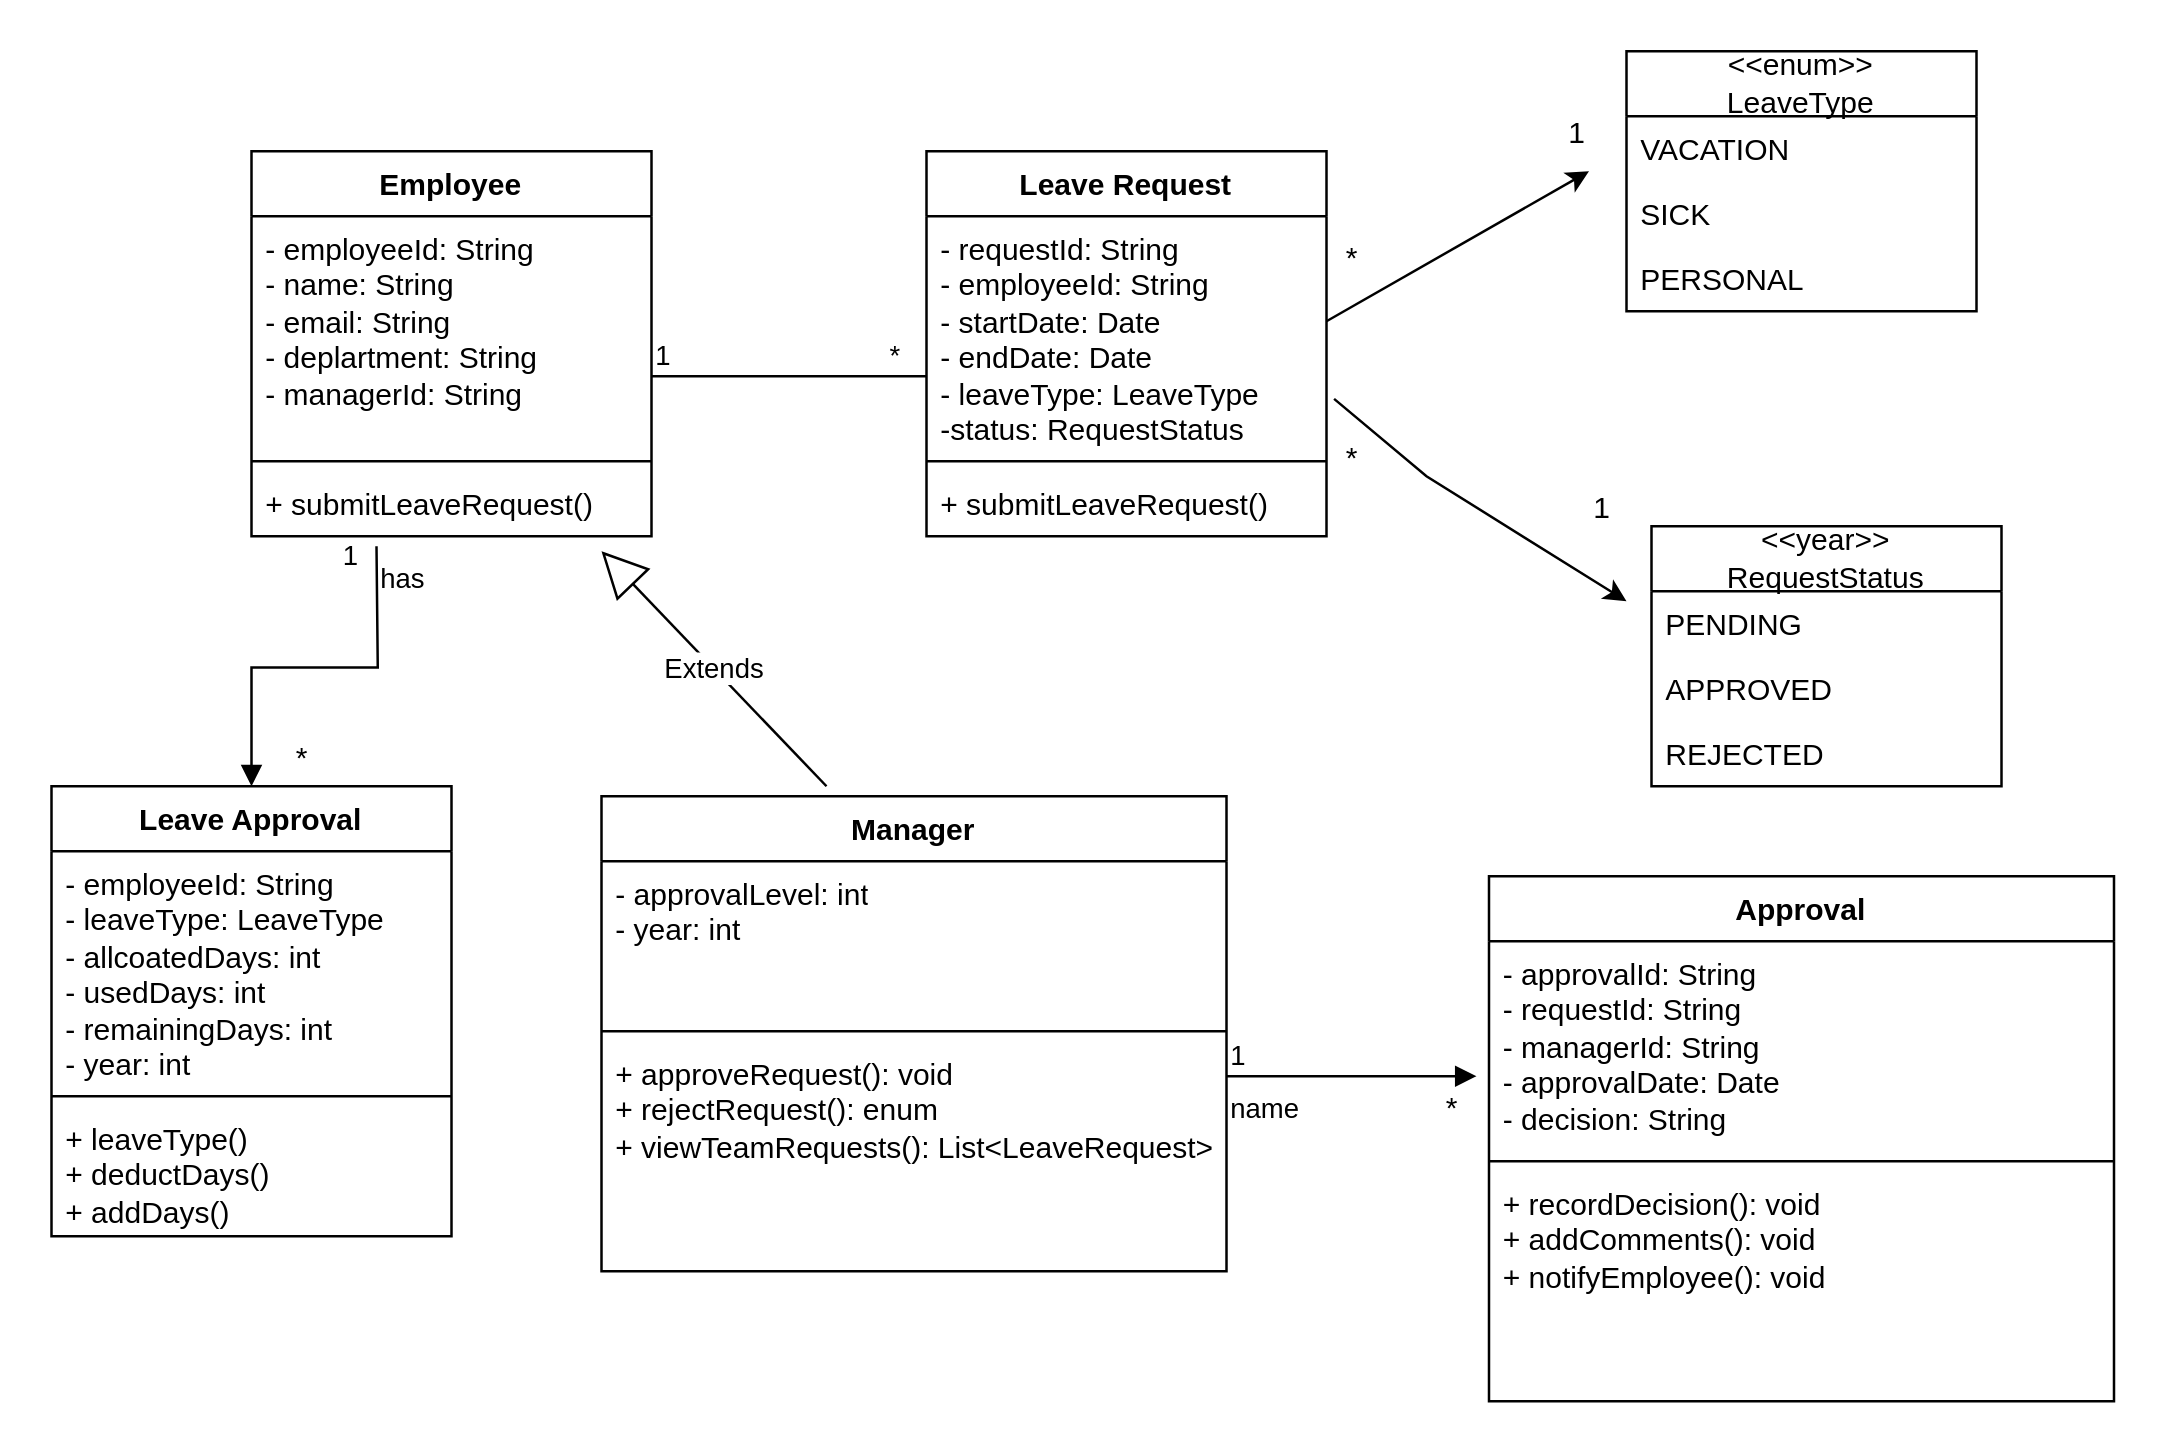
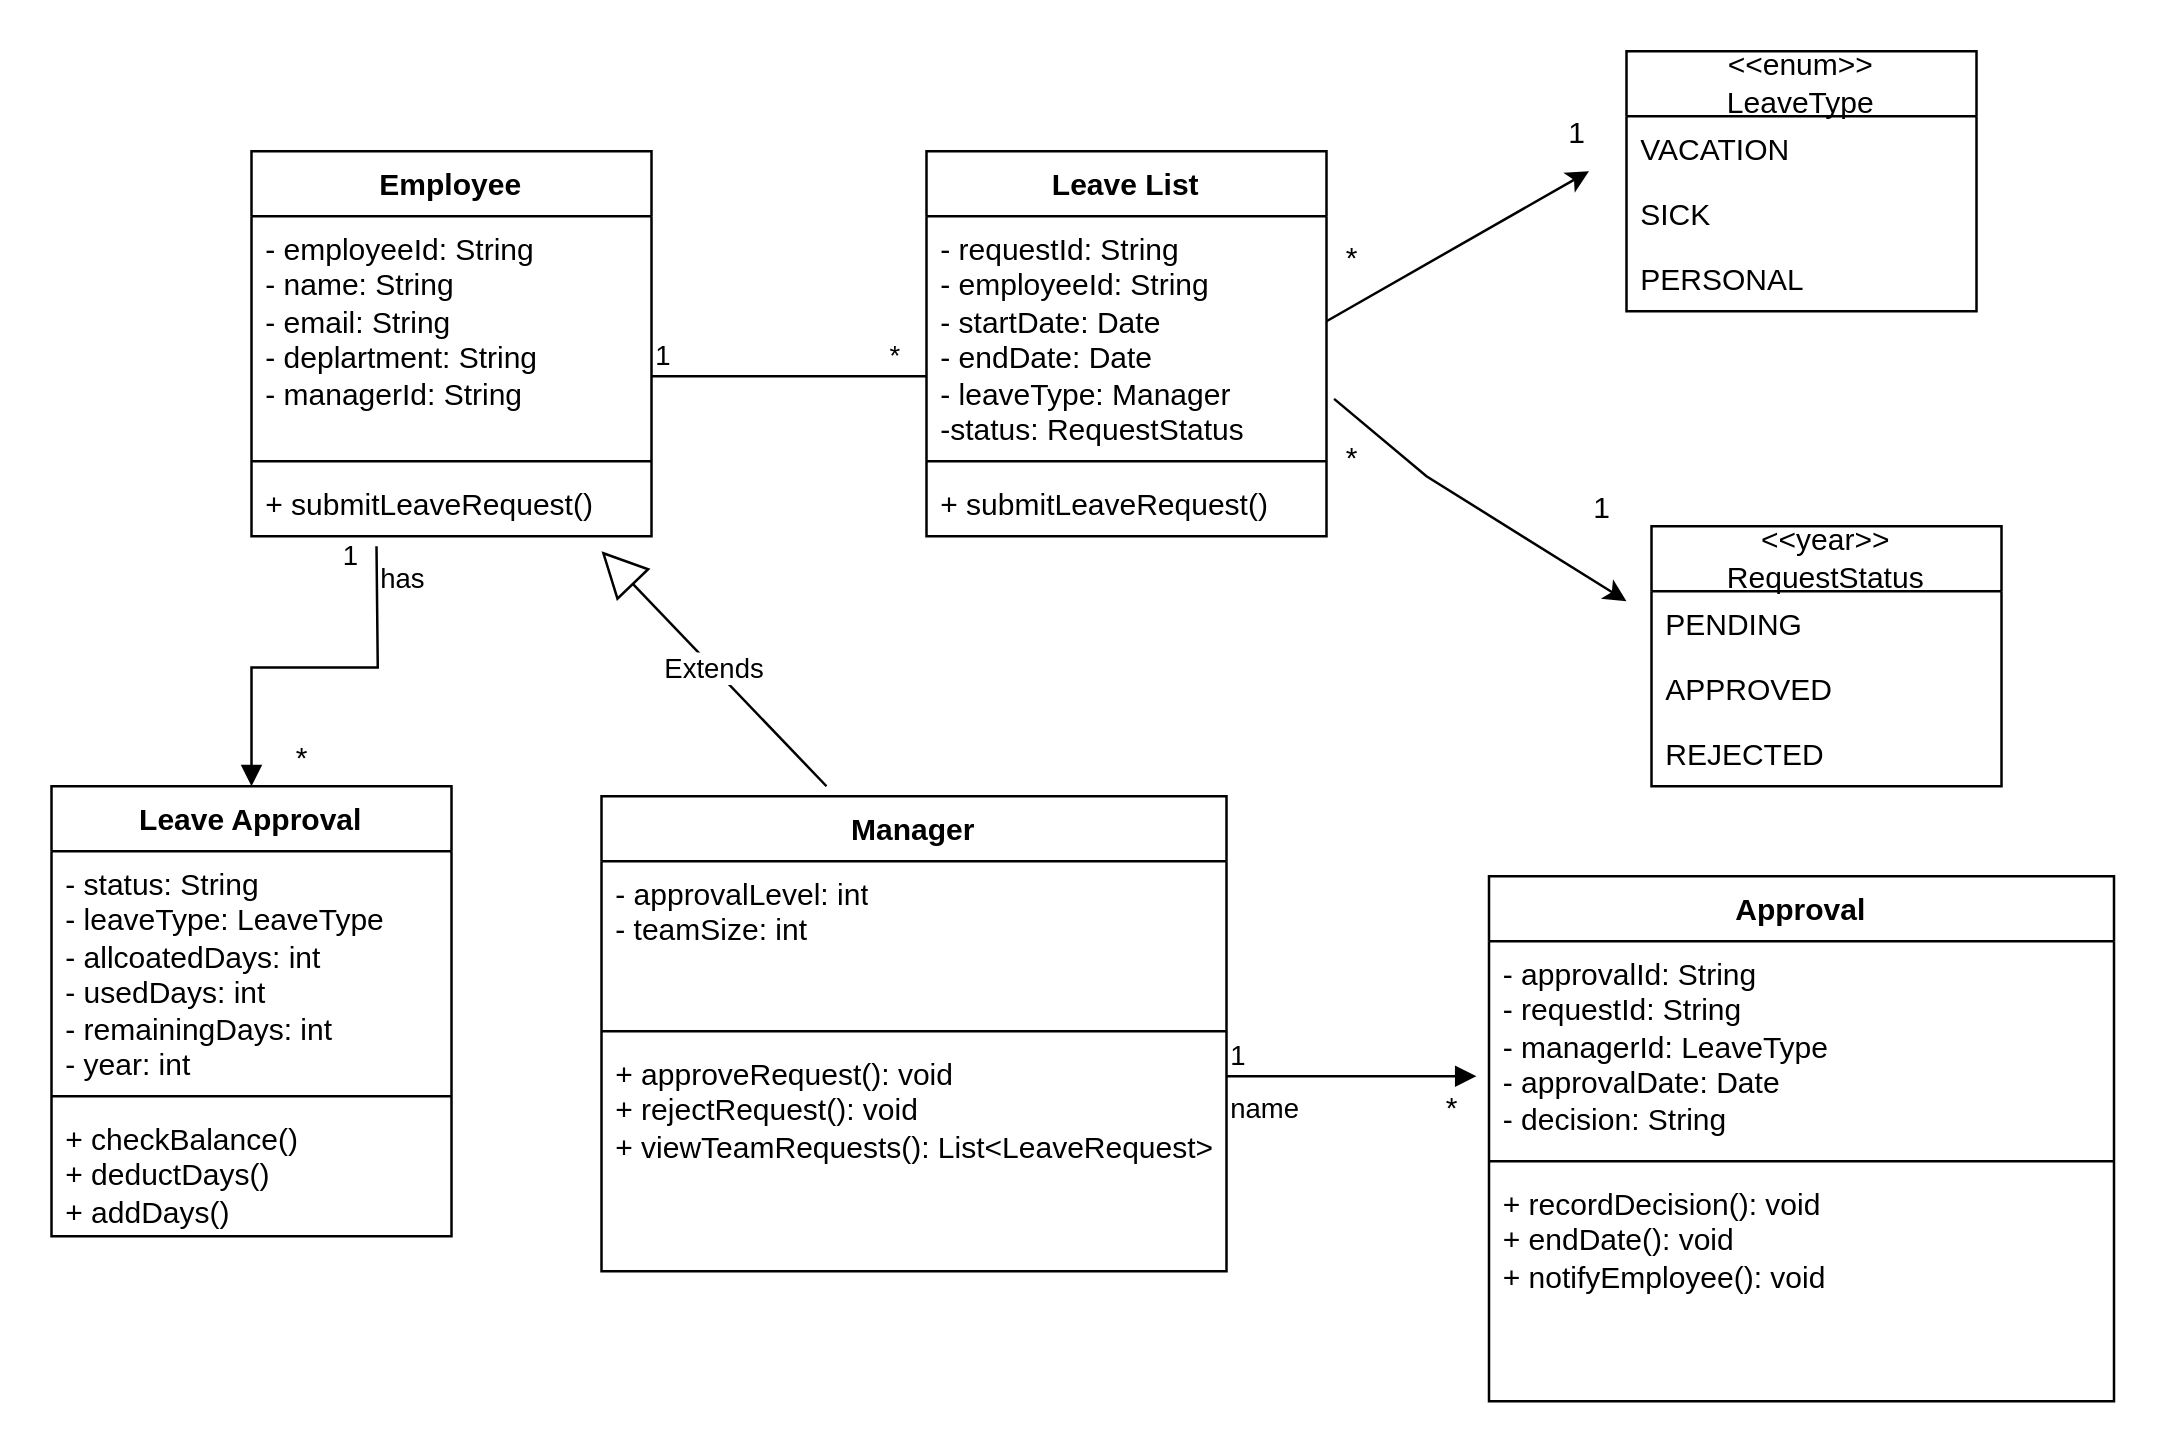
- <mxCell id="6" value="Leave Request" style="swimlane;fontStyle=1;align=center;verticalAlign=top;childLayout=stackLayout;horizontal=1;startSize=26;horizontalStack=0;resizeParent=1;resizeParentMax=0;resizeLast=0;collapsible=1;marginBottom=0;whiteSpace=wrap;html=1;" parent="1" vertex="1"><mxGeometry x="370" y="60" width="160" height="154" as="geometry" /></mxCell>
+ <mxCell id="6" value="Leave List" style="swimlane;fontStyle=1;align=center;verticalAlign=top;childLayout=stackLayout;horizontal=1;startSize=26;horizontalStack=0;resizeParent=1;resizeParentMax=0;resizeLast=0;collapsible=1;marginBottom=0;whiteSpace=wrap;html=1;" parent="1" vertex="1"><mxGeometry x="370" y="60" width="160" height="154" as="geometry" /></mxCell>
- <mxCell id="7" value="- requestId: String&lt;div&gt;- employeeId: String&lt;br&gt;- startDate: Date&lt;br&gt;- endDate: Date&lt;br&gt;- leaveType: LeaveType&lt;br&gt;-status: RequestStatus&lt;/div&gt;&lt;div&gt;&lt;br&gt;&lt;/div&gt;" style="text;strokeColor=none;fillColor=none;align=left;verticalAlign=top;spacingLeft=4;spacingRight=4;overflow=hidden;rotatable=0;points=[[0,0.5],[1,0.5]];portConstraint=eastwest;whiteSpace=wrap;html=1;" parent="6" vertex="1"><mxGeometry y="26" width="160" height="94" as="geometry" /></mxCell>
+ <mxCell id="7" value="- requestId: String&lt;div&gt;- employeeId: String&lt;br&gt;- startDate: Date&lt;br&gt;- endDate: Date&lt;br&gt;- leaveType: Manager&lt;br&gt;-status: RequestStatus&lt;/div&gt;&lt;div&gt;&lt;br&gt;&lt;/div&gt;" style="text;strokeColor=none;fillColor=none;align=left;verticalAlign=top;spacingLeft=4;spacingRight=4;overflow=hidden;rotatable=0;points=[[0,0.5],[1,0.5]];portConstraint=eastwest;whiteSpace=wrap;html=1;" parent="6" vertex="1"><mxGeometry y="26" width="160" height="94" as="geometry" /></mxCell>
- <mxCell id="26" value="- approvalLevel: int&lt;div&gt;- year: int&lt;br&gt;&lt;br&gt;&lt;/div&gt;&lt;div&gt;&lt;br&gt;&lt;/div&gt;" style="text;strokeColor=none;fillColor=none;align=left;verticalAlign=top;spacingLeft=4;spacingRight=4;overflow=hidden;rotatable=0;points=[[0,0.5],[1,0.5]];portConstraint=eastwest;whiteSpace=wrap;html=1;" vertex="1" parent="25"><mxGeometry y="26" width="250" height="64" as="geometry" /></mxCell>
+ <mxCell id="26" value="- approvalLevel: int&lt;div&gt;- teamSize: int&lt;br&gt;&lt;br&gt;&lt;/div&gt;&lt;div&gt;&lt;br&gt;&lt;/div&gt;" style="text;strokeColor=none;fillColor=none;align=left;verticalAlign=top;spacingLeft=4;spacingRight=4;overflow=hidden;rotatable=0;points=[[0,0.5],[1,0.5]];portConstraint=eastwest;whiteSpace=wrap;html=1;" vertex="1" parent="25"><mxGeometry y="26" width="250" height="64" as="geometry" /></mxCell>
- <mxCell id="31" value="- employeeId: String&lt;br&gt;- leaveType: LeaveType&lt;br&gt;- allcoatedDays: int&lt;br&gt;- usedDays: int&lt;br&gt;- remainingDays: int&lt;br&gt;- year: int" style="text;strokeColor=none;fillColor=none;align=left;verticalAlign=top;spacingLeft=4;spacingRight=4;overflow=hidden;rotatable=0;points=[[0,0.5],[1,0.5]];portConstraint=eastwest;whiteSpace=wrap;html=1;" vertex="1" parent="30"><mxGeometry y="26" width="160" height="94" as="geometry" /></mxCell>
+ <mxCell id="31" value="- status: String&lt;br&gt;- leaveType: LeaveType&lt;br&gt;- allcoatedDays: int&lt;br&gt;- usedDays: int&lt;br&gt;- remainingDays: int&lt;br&gt;- year: int" style="text;strokeColor=none;fillColor=none;align=left;verticalAlign=top;spacingLeft=4;spacingRight=4;overflow=hidden;rotatable=0;points=[[0,0.5],[1,0.5]];portConstraint=eastwest;whiteSpace=wrap;html=1;" vertex="1" parent="30"><mxGeometry y="26" width="160" height="94" as="geometry" /></mxCell>
- <mxCell id="40" value="- approvalId: String&lt;br&gt;- requestId: String&lt;br&gt;- managerId: String&lt;br&gt;- approvalDate: Date&lt;br&gt;- decision: String" style="text;strokeColor=none;fillColor=none;align=left;verticalAlign=top;spacingLeft=4;spacingRight=4;overflow=hidden;rotatable=0;points=[[0,0.5],[1,0.5]];portConstraint=eastwest;whiteSpace=wrap;html=1;" vertex="1" parent="39"><mxGeometry y="26" width="250" height="84" as="geometry" /></mxCell>
+ <mxCell id="40" value="- approvalId: String&lt;br&gt;- requestId: String&lt;br&gt;- managerId: LeaveType&lt;br&gt;- approvalDate: Date&lt;br&gt;- decision: String" style="text;strokeColor=none;fillColor=none;align=left;verticalAlign=top;spacingLeft=4;spacingRight=4;overflow=hidden;rotatable=0;points=[[0,0.5],[1,0.5]];portConstraint=eastwest;whiteSpace=wrap;html=1;" vertex="1" parent="39"><mxGeometry y="26" width="250" height="84" as="geometry" /></mxCell>
- <mxCell id="28" value="+ approveRequest(): void&lt;br&gt;+ rejectRequest(): enum&lt;br&gt;+ viewTeamRequests(): List&amp;lt;LeaveRequest&amp;gt;" style="text;strokeColor=none;fillColor=none;align=left;verticalAlign=top;spacingLeft=4;spacingRight=4;overflow=hidden;rotatable=0;points=[[0,0.5],[1,0.5]];portConstraint=eastwest;whiteSpace=wrap;html=1;" vertex="1" parent="25"><mxGeometry y="98" width="250" height="92" as="geometry" /></mxCell>
+ <mxCell id="28" value="+ approveRequest(): void&lt;br&gt;+ rejectRequest(): void&lt;br&gt;+ viewTeamRequests(): List&amp;lt;LeaveRequest&amp;gt;" style="text;strokeColor=none;fillColor=none;align=left;verticalAlign=top;spacingLeft=4;spacingRight=4;overflow=hidden;rotatable=0;points=[[0,0.5],[1,0.5]];portConstraint=eastwest;whiteSpace=wrap;html=1;" vertex="1" parent="25"><mxGeometry y="98" width="250" height="92" as="geometry" /></mxCell>
- <mxCell id="33" value="+ leaveType()&lt;br&gt;+ deductDays()&lt;br&gt;+ addDays()" style="text;strokeColor=none;fillColor=none;align=left;verticalAlign=top;spacingLeft=4;spacingRight=4;overflow=hidden;rotatable=0;points=[[0,0.5],[1,0.5]];portConstraint=eastwest;whiteSpace=wrap;html=1;" vertex="1" parent="30"><mxGeometry y="128" width="160" height="52" as="geometry" /></mxCell>
+ <mxCell id="33" value="+ checkBalance()&lt;br&gt;+ deductDays()&lt;br&gt;+ addDays()" style="text;strokeColor=none;fillColor=none;align=left;verticalAlign=top;spacingLeft=4;spacingRight=4;overflow=hidden;rotatable=0;points=[[0,0.5],[1,0.5]];portConstraint=eastwest;whiteSpace=wrap;html=1;" vertex="1" parent="30"><mxGeometry y="128" width="160" height="52" as="geometry" /></mxCell>
- <mxCell id="42" value="+ recordDecision(): void&lt;br&gt;+ addComments(): void&lt;br&gt;+ notifyEmployee(): void" style="text;strokeColor=none;fillColor=none;align=left;verticalAlign=top;spacingLeft=4;spacingRight=4;overflow=hidden;rotatable=0;points=[[0,0.5],[1,0.5]];portConstraint=eastwest;whiteSpace=wrap;html=1;" vertex="1" parent="39"><mxGeometry y="118" width="250" height="92" as="geometry" /></mxCell>
+ <mxCell id="42" value="+ recordDecision(): void&lt;br&gt;+ endDate(): void&lt;br&gt;+ notifyEmployee(): void" style="text;strokeColor=none;fillColor=none;align=left;verticalAlign=top;spacingLeft=4;spacingRight=4;overflow=hidden;rotatable=0;points=[[0,0.5],[1,0.5]];portConstraint=eastwest;whiteSpace=wrap;html=1;" vertex="1" parent="39"><mxGeometry y="118" width="250" height="92" as="geometry" /></mxCell>
